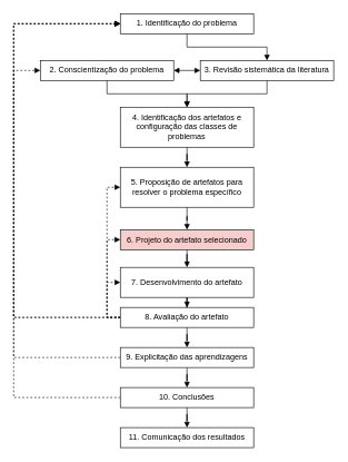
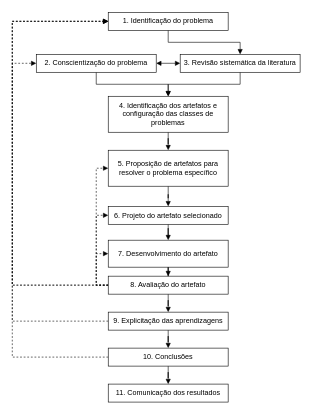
- <mxCell id="14" value="6. Projeto do artefato selecionado" style="rounded=0;whiteSpace=wrap;html=1;fillColor=#f8cecc;" vertex="1" parent="1"><mxGeometry x="180" y="343.5" width="200" height="30" as="geometry" /></mxCell>
+ <mxCell id="14" value="6. Projeto do artefato selecionado" style="rounded=0;whiteSpace=wrap;html=1;" vertex="1" parent="1"><mxGeometry x="180" y="343.5" width="200" height="30" as="geometry" /></mxCell>
